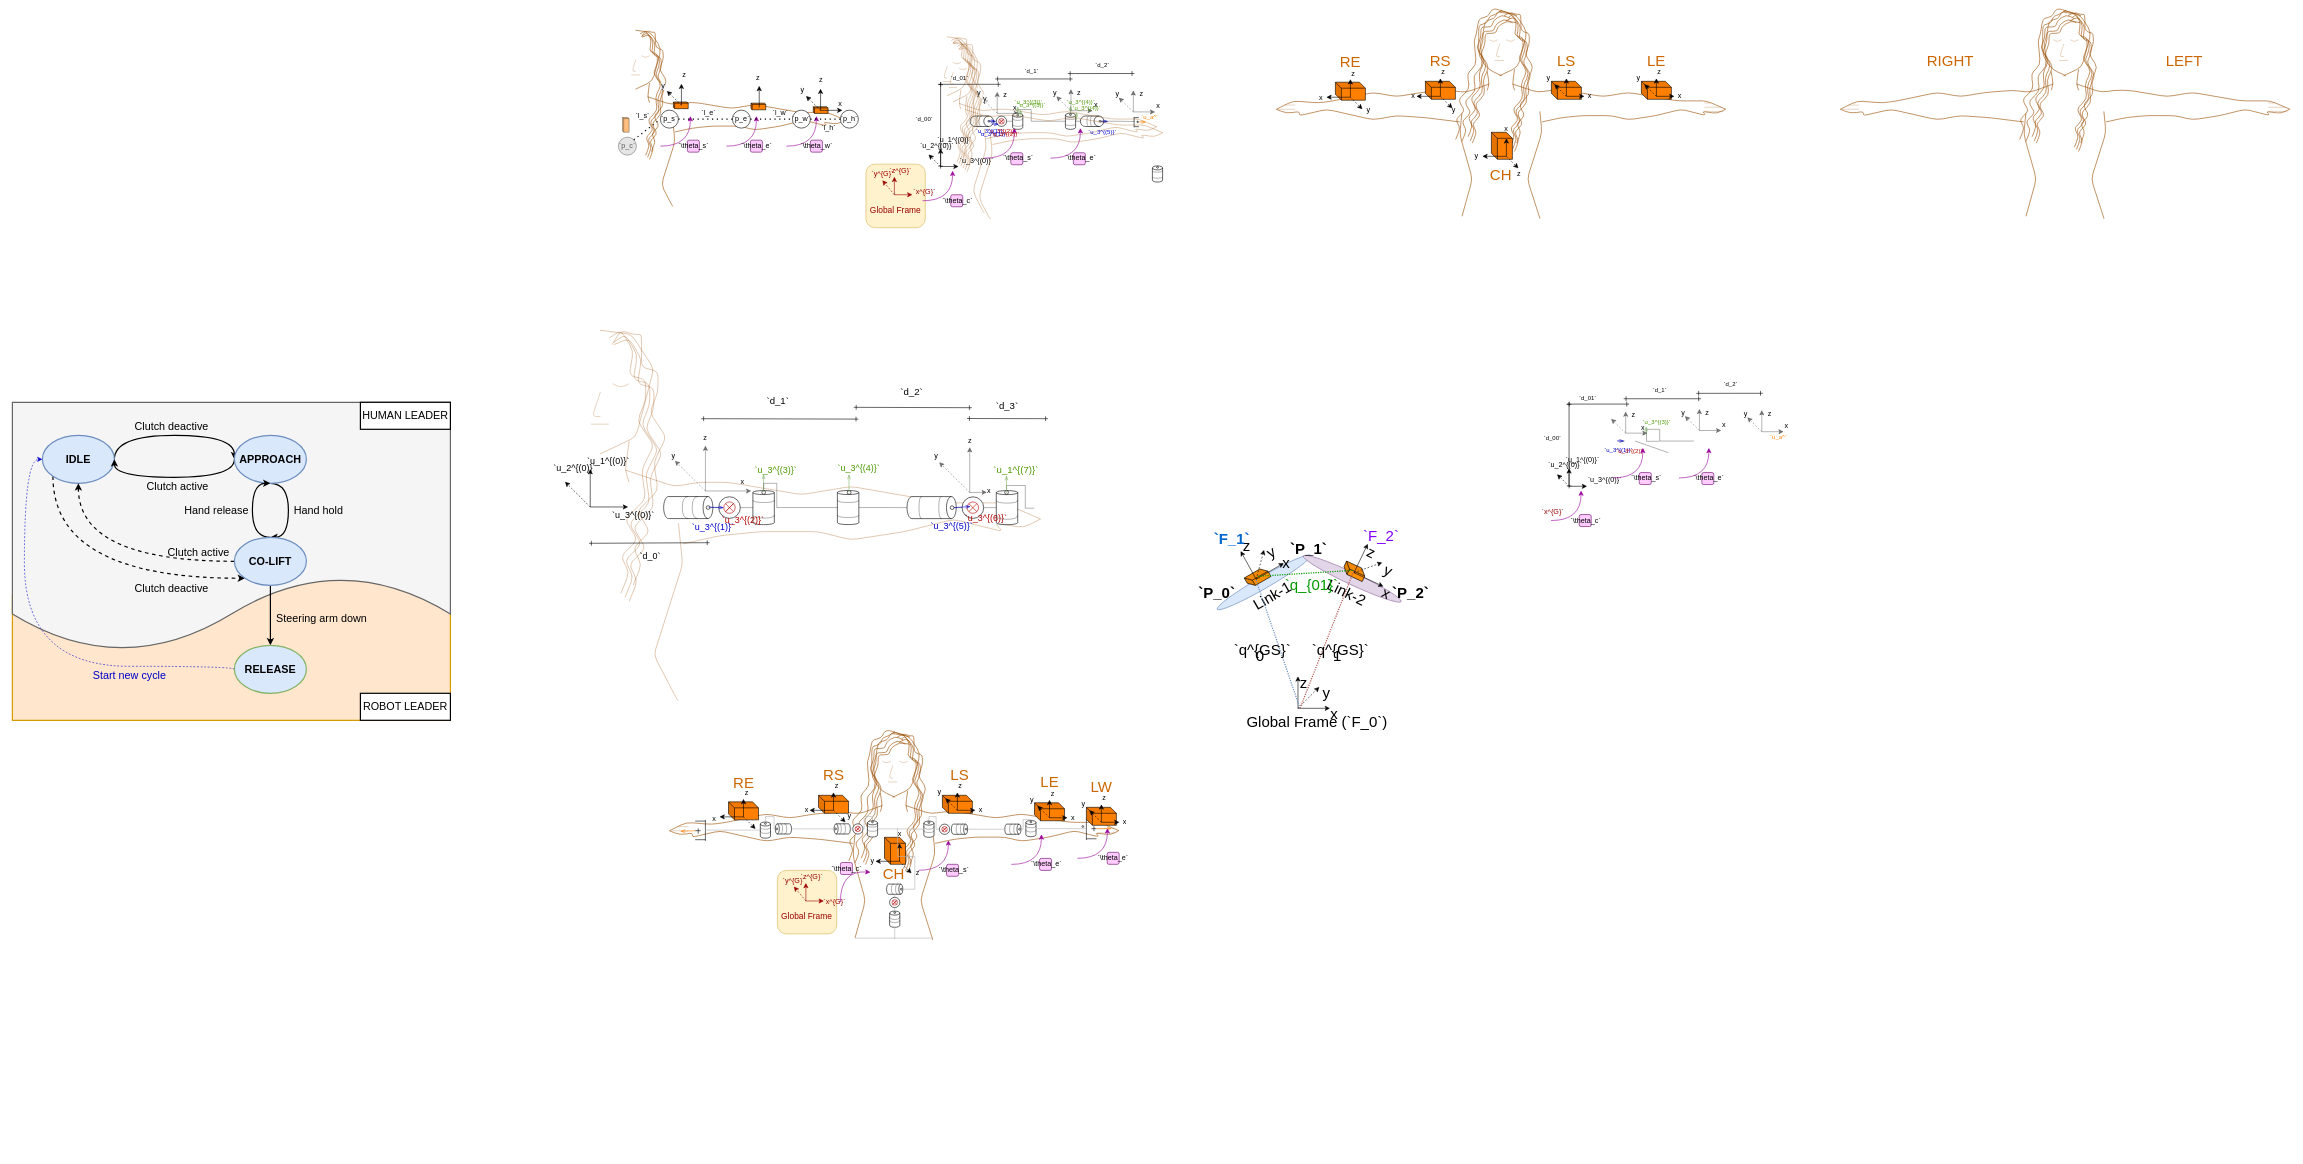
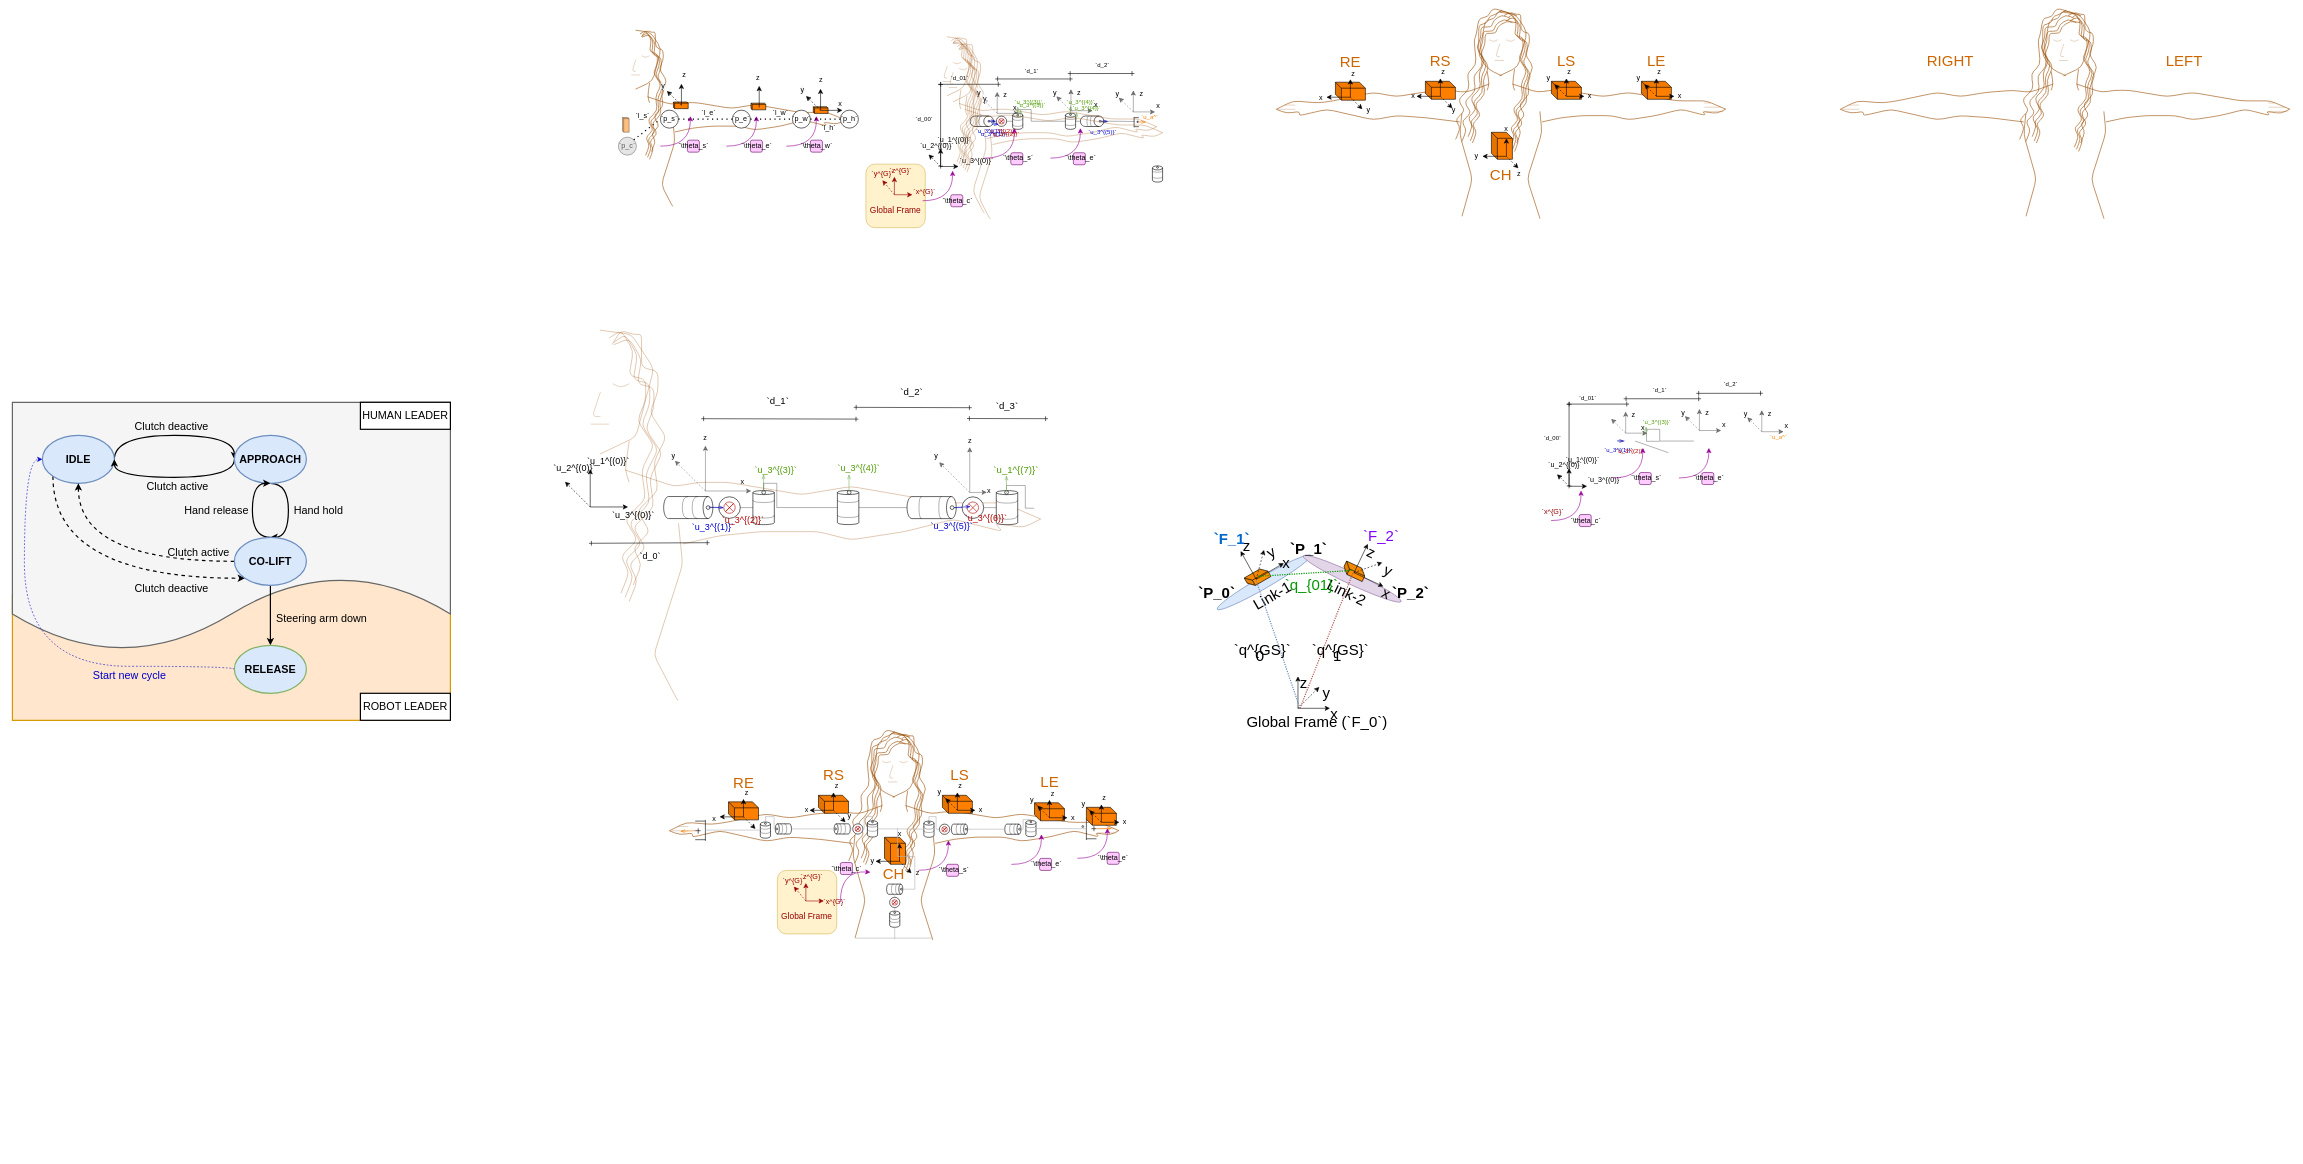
- <mxCell id="746" value="&lt;font color=&quot;#cc6600&quot; style=&quot;font-size: 25px&quot;&gt;LW&lt;/font&gt;" style="text;html=1;strokeColor=none;fillColor=none;align=center;verticalAlign=middle;whiteSpace=wrap;rounded=0;fontSize=25;movable=1;resizable=1;rotatable=1;deletable=1;editable=1;connectable=1;" vertex="1" parent="745"><mxGeometry x="20.0" width="40" height="20" as="geometry" /></mxCell>
